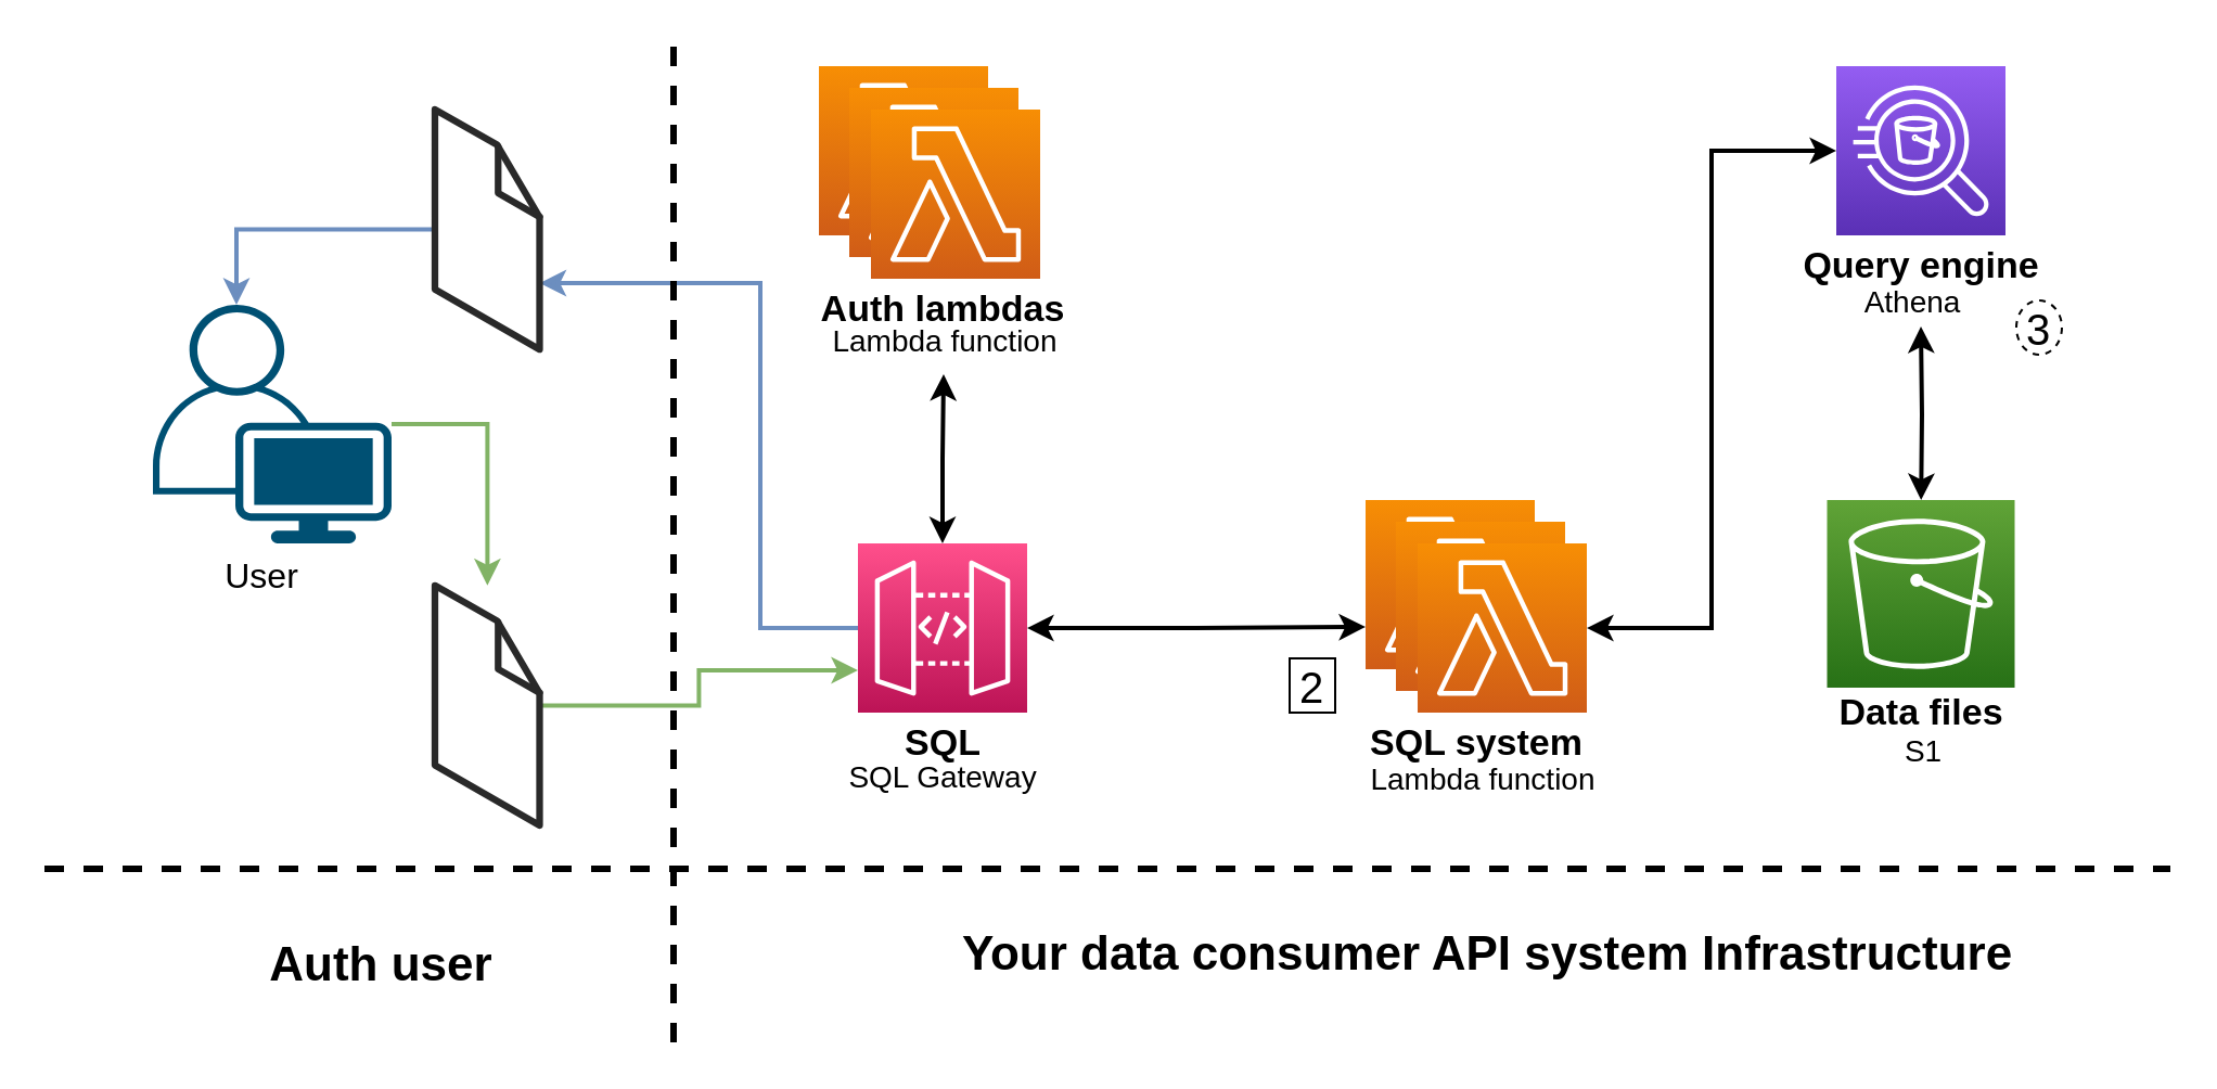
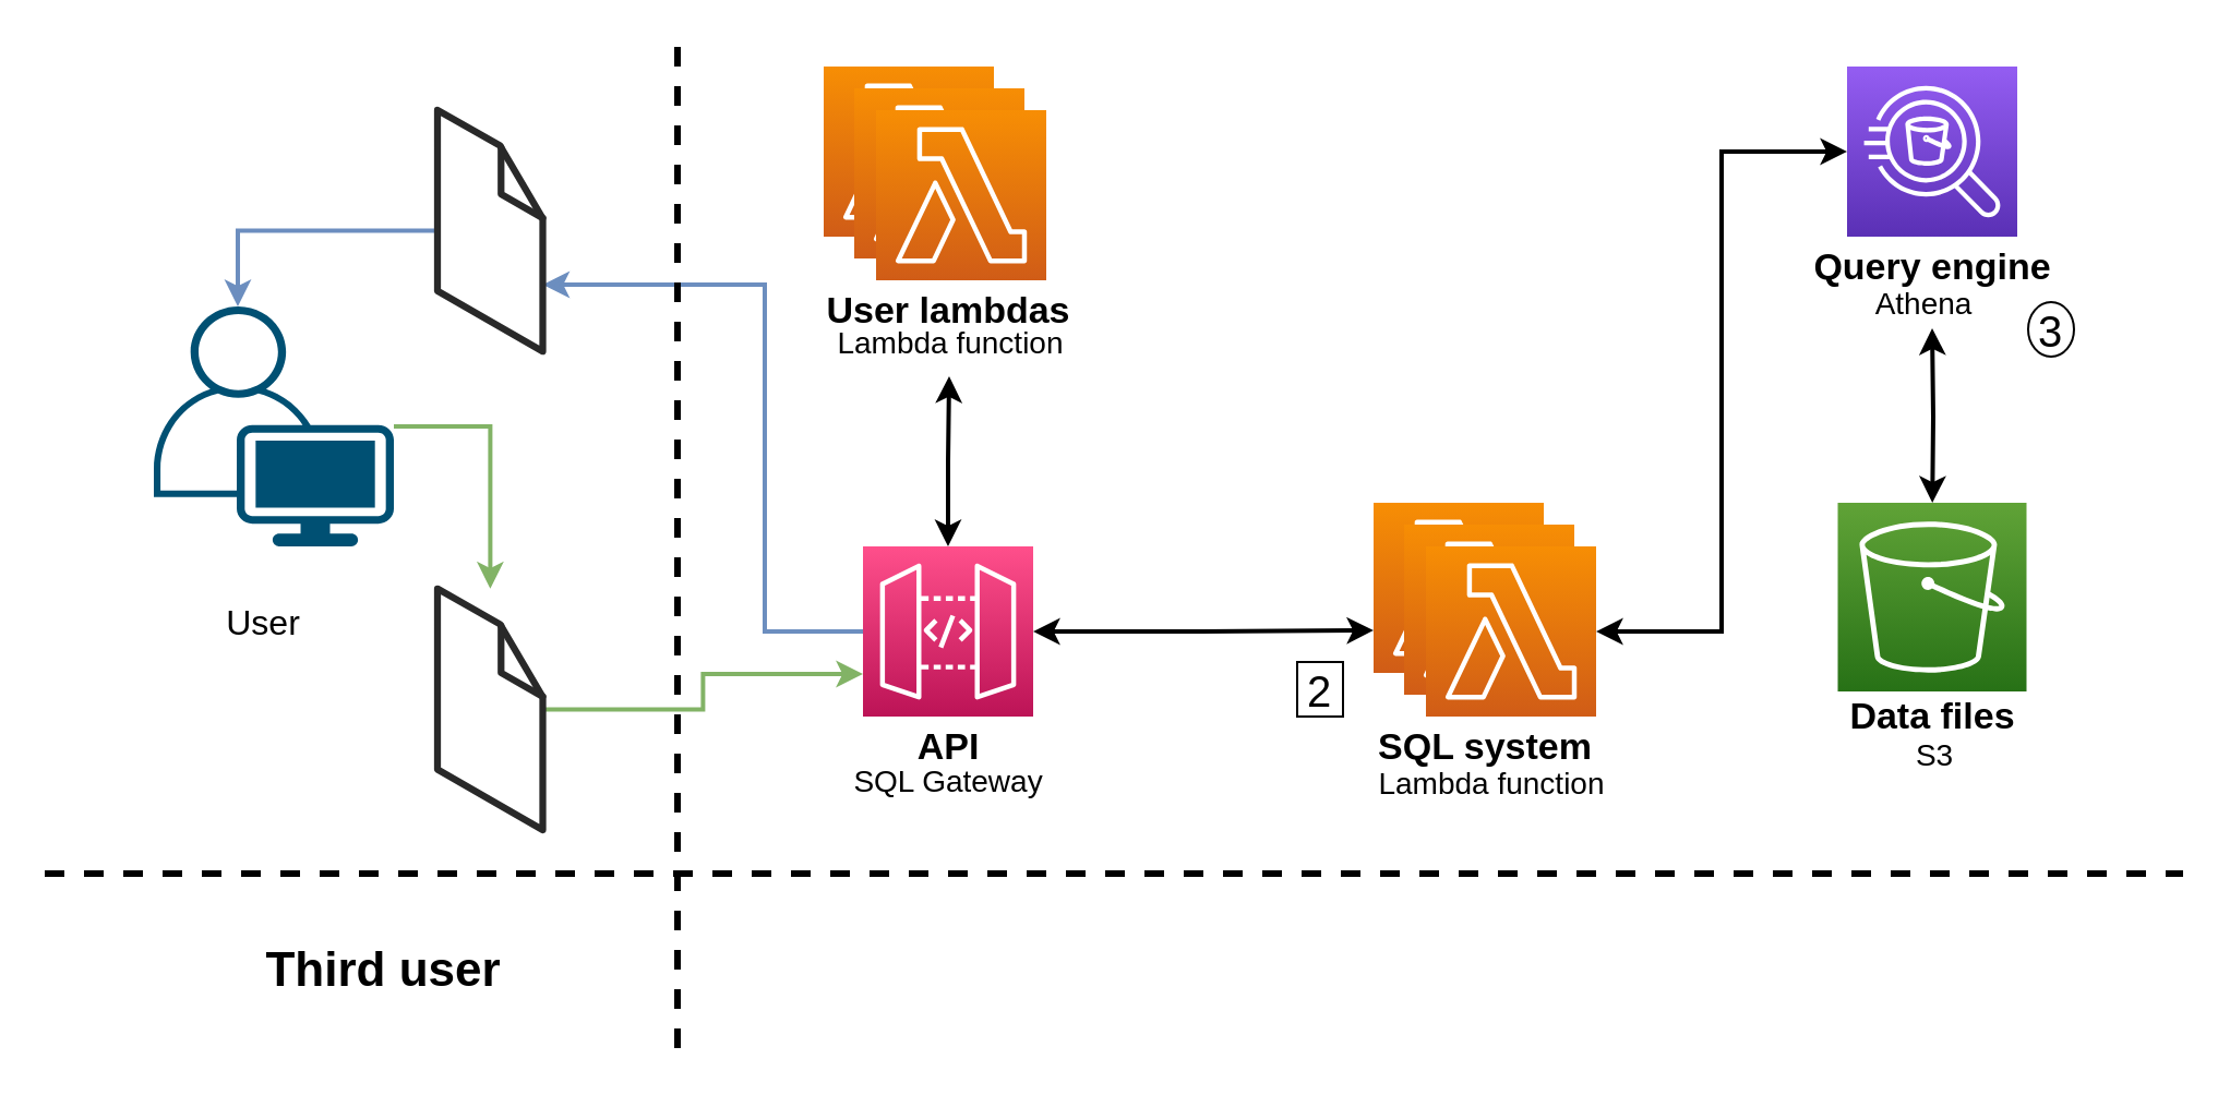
- <mxCell id="18" value="Auth lambdas" style="text;html=1;align=center;verticalAlign=middle;resizable=0;points=[];autosize=1;strokeColor=none;fillColor=none;fontStyle=1;fontSize=17;" vertex="1" parent="13"><mxGeometry x="-5" y="98" width="140" height="30" as="geometry" /></mxCell>
+ <mxCell id="18" value="User lambdas" style="text;html=1;align=center;verticalAlign=middle;resizable=0;points=[];autosize=1;strokeColor=none;fillColor=none;fontStyle=1;fontSize=17;" vertex="1" parent="13"><mxGeometry x="-5" y="98" width="140" height="30" as="geometry" /></mxCell>
- <mxCell id="30" value="3" style="ellipse;whiteSpace=wrap;html=1;fontSize=20;dashed=1;" vertex="1" parent="26"><mxGeometry x="109" y="108" width="21" height="25" as="geometry" /></mxCell>
+ <mxCell id="30" value="3" style="ellipse;whiteSpace=wrap;html=1;fontSize=20;" vertex="1" parent="26"><mxGeometry x="109" y="108" width="21" height="25" as="geometry" /></mxCell>
- <mxCell id="35" value="&lt;font style=&quot;font-size: 16px;&quot;&gt;User&lt;/font&gt;" style="text;html=1;align=center;verticalAlign=middle;resizable=0;points=[];autosize=1;strokeColor=none;fillColor=none;" vertex="1" parent="1"><mxGeometry x="90" y="250" width="60" height="30" as="geometry" /></mxCell>
+ <mxCell id="35" value="&lt;font style=&quot;font-size: 16px;&quot;&gt;User&lt;/font&gt;" style="text;html=1;align=center;verticalAlign=middle;resizable=0;points=[];autosize=1;strokeColor=none;fillColor=none;" vertex="1" parent="1"><mxGeometry x="90" y="270" width="60" height="30" as="geometry" /></mxCell>
- <mxCell id="20" value="SQL" style="text;html=1;align=center;verticalAlign=middle;resizable=0;points=[];autosize=1;strokeColor=none;fillColor=none;fontStyle=1;fontSize=17;" vertex="1" parent="1"><mxGeometry x="409" y="328" width="50" height="30" as="geometry" /></mxCell>
+ <mxCell id="20" value="API" style="text;html=1;align=center;verticalAlign=middle;resizable=0;points=[];autosize=1;strokeColor=none;fillColor=none;fontStyle=1;fontSize=17;" vertex="1" parent="1"><mxGeometry x="409" y="328" width="50" height="30" as="geometry" /></mxCell>
- <mxCell id="25" value="&lt;span style=&quot;font-size: 14px; font-weight: 400;&quot;&gt;S1&lt;/span&gt;" style="text;html=1;align=center;verticalAlign=middle;resizable=0;points=[];autosize=1;strokeColor=none;fillColor=none;fontStyle=1;fontSize=17;" vertex="1" parent="22"><mxGeometry x="31" y="101" width="40" height="30" as="geometry" /></mxCell>
+ <mxCell id="25" value="&lt;span style=&quot;font-size: 14px; font-weight: 400;&quot;&gt;S3&lt;/span&gt;" style="text;html=1;align=center;verticalAlign=middle;resizable=0;points=[];autosize=1;strokeColor=none;fillColor=none;fontStyle=1;fontSize=17;" vertex="1" parent="22"><mxGeometry x="31" y="101" width="40" height="30" as="geometry" /></mxCell>
- <mxCell id="37" value="&lt;b&gt;&lt;font style=&quot;font-size: 22px;&quot;&gt;Your data consumer API system Infrastructure&lt;/font&gt;&lt;/b&gt;" style="text;html=1;align=center;verticalAlign=middle;resizable=0;points=[];autosize=1;strokeColor=none;fillColor=none;" vertex="1" parent="1"><mxGeometry x="430" y="420" width="510" height="40" as="geometry" /></mxCell>
- <mxCell id="36" value="&lt;b&gt;&lt;font style=&quot;font-size: 22px;&quot;&gt;Auth user&lt;/font&gt;&lt;/b&gt;" style="text;html=1;align=center;verticalAlign=middle;resizable=0;points=[];autosize=1;strokeColor=none;fillColor=none;" vertex="1" parent="1"><mxGeometry x="110" y="425" width="130" height="40" as="geometry" /></mxCell>
+ <mxCell id="36" value="&lt;b&gt;&lt;font style=&quot;font-size: 22px;&quot;&gt;Third user&lt;/font&gt;&lt;/b&gt;" style="text;html=1;align=center;verticalAlign=middle;resizable=0;points=[];autosize=1;strokeColor=none;fillColor=none;" vertex="1" parent="1"><mxGeometry x="110" y="425" width="130" height="40" as="geometry" /></mxCell>
